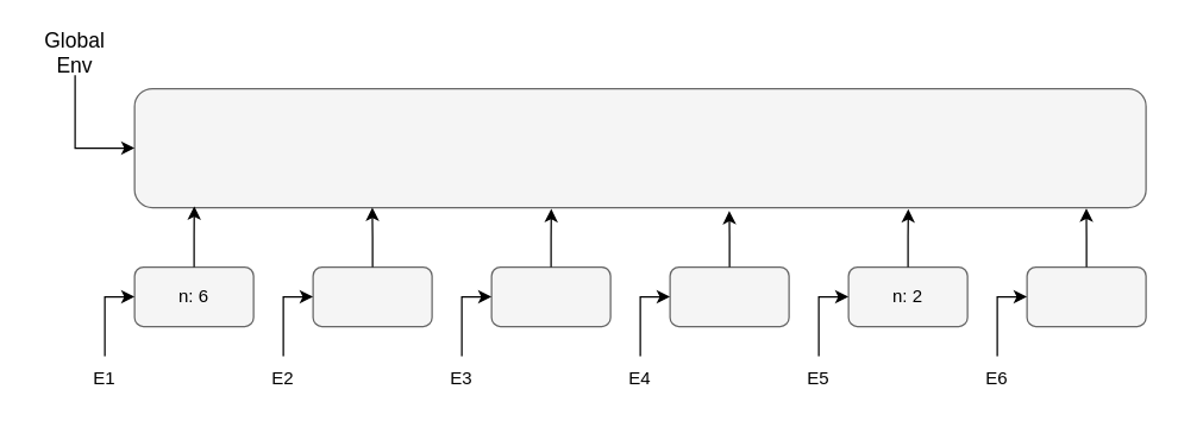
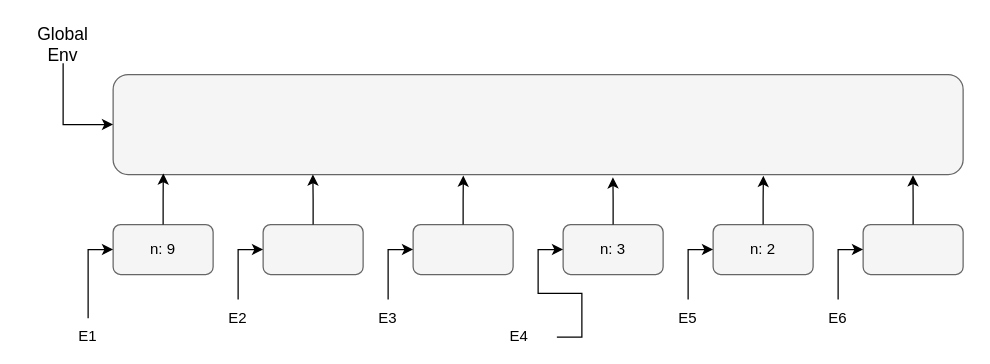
- <mxCell id="5" value="n: 6" style="text;html=1;strokeColor=none;fillColor=none;align=center;verticalAlign=middle;whiteSpace=wrap;rounded=0;" parent="3" vertex="1"><mxGeometry x="10" y="5" width="60" height="30" as="geometry" /></mxCell>
+ <mxCell id="5" value="n: 9" style="text;html=1;strokeColor=none;fillColor=none;align=center;verticalAlign=middle;whiteSpace=wrap;rounded=0;" parent="3" vertex="1"><mxGeometry x="10" y="5" width="60" height="30" as="geometry" /></mxCell>
+ <mxCell id="12" value="n: 3" style="text;html=1;strokeColor=none;fillColor=none;align=center;verticalAlign=middle;whiteSpace=wrap;rounded=0;" parent="10" vertex="1"><mxGeometry x="10" y="5" width="60" height="30" as="geometry" /></mxCell>
- <mxCell id="27" value="E1" style="text;html=1;strokeColor=none;fillColor=none;align=center;verticalAlign=middle;whiteSpace=wrap;rounded=0;" vertex="1" parent="1"><mxGeometry x="40" y="239" width="60" height="30" as="geometry" /></mxCell>
+ <mxCell id="27" value="E1" style="text;html=1;strokeColor=none;fillColor=none;align=center;verticalAlign=middle;whiteSpace=wrap;rounded=0;" vertex="1" parent="1"><mxGeometry x="40" y="254" width="60" height="30" as="geometry" /></mxCell>
- <mxCell id="33" value="E4" style="text;html=1;strokeColor=none;fillColor=none;align=center;verticalAlign=middle;whiteSpace=wrap;rounded=0;" vertex="1" parent="1"><mxGeometry x="400" y="239" width="60" height="30" as="geometry" /></mxCell>
+ <mxCell id="33" value="E4" style="text;html=1;strokeColor=none;fillColor=none;align=center;verticalAlign=middle;whiteSpace=wrap;rounded=0;" vertex="1" parent="1"><mxGeometry x="385" y="254" width="60" height="30" as="geometry" /></mxCell>
